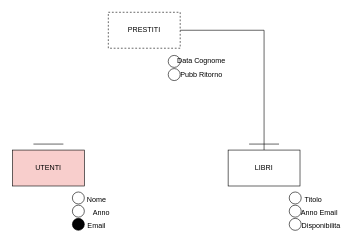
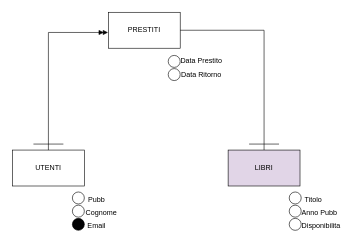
- <mxCell id="2" value="PRESTITI" style="rounded=0;whiteSpace=wrap;html=1;dashed=1;" vertex="1" parent="1"><mxGeometry x="180" y="20" width="120" height="60" as="geometry" /></mxCell>
+ <mxCell id="2" value="PRESTITI" style="rounded=0;whiteSpace=wrap;html=1;" vertex="1" parent="1"><mxGeometry x="180" y="20" width="120" height="60" as="geometry" /></mxCell>
- <mxCell id="19" value="Data Cognome" style="text;html=1;align=center;verticalAlign=middle;resizable=0;points=[];autosize=1;strokeColor=none;fillColor=none;" vertex="1" parent="1"><mxGeometry x="290" y="87" width="90" height="30" as="geometry" /></mxCell>
+ <mxCell id="19" value="Data Prestito" style="text;html=1;align=center;verticalAlign=middle;resizable=0;points=[];autosize=1;strokeColor=none;fillColor=none;" vertex="1" parent="1"><mxGeometry x="290" y="87" width="90" height="30" as="geometry" /></mxCell>
+ <mxCell id="22" style="edgeStyle=orthogonalEdgeStyle;rounded=0;orthogonalLoop=1;jettySize=auto;html=1;entryX=-0.004;entryY=0.562;entryDx=0;entryDy=0;entryPerimeter=0;endArrow=doubleBlock;endFill=1;" edge="1" parent="1" source="5" target="2"><mxGeometry relative="1" as="geometry"><Array as="points"><mxPoint x="80" y="54" /></Array></mxGeometry></mxCell>
- <mxCell id="21" value="Pubb Ritorno" style="text;html=1;align=center;verticalAlign=middle;resizable=0;points=[];autosize=1;strokeColor=none;fillColor=none;" vertex="1" parent="1"><mxGeometry x="290" y="109" width="90" height="30" as="geometry" /></mxCell>
+ <mxCell id="21" value="Data Ritorno" style="text;html=1;align=center;verticalAlign=middle;resizable=0;points=[];autosize=1;strokeColor=none;fillColor=none;" vertex="1" parent="1"><mxGeometry x="290" y="109" width="90" height="30" as="geometry" /></mxCell>
- <mxCell id="5" value="UTENTI" style="rounded=0;whiteSpace=wrap;html=1;fillColor=#f8cecc;" vertex="1" parent="1"><mxGeometry x="20" y="250" width="120" height="60" as="geometry" /></mxCell>
+ <mxCell id="5" value="UTENTI" style="rounded=0;whiteSpace=wrap;html=1;" vertex="1" parent="1"><mxGeometry x="20" y="250" width="120" height="60" as="geometry" /></mxCell>
- <mxCell id="4" value="LIBRI" style="rounded=0;whiteSpace=wrap;html=1;" vertex="1" parent="1"><mxGeometry x="380" y="250" width="120" height="60" as="geometry" /></mxCell>
+ <mxCell id="4" value="LIBRI" style="rounded=0;whiteSpace=wrap;html=1;fillColor=#e1d5e7;" vertex="1" parent="1"><mxGeometry x="380" y="250" width="120" height="60" as="geometry" /></mxCell>
- <mxCell id="7" value="Nome" style="text;html=1;align=center;verticalAlign=middle;resizable=0;points=[];autosize=1;strokeColor=none;fillColor=none;" vertex="1" parent="1"><mxGeometry x="130" y="318" width="60" height="30" as="geometry" /></mxCell>
+ <mxCell id="7" value="Pubb" style="text;html=1;align=center;verticalAlign=middle;resizable=0;points=[];autosize=1;strokeColor=none;fillColor=none;" vertex="1" parent="1"><mxGeometry x="130" y="318" width="60" height="30" as="geometry" /></mxCell>
- <mxCell id="9" value="Anno" style="text;html=1;align=center;verticalAlign=middle;resizable=0;points=[];autosize=1;strokeColor=none;fillColor=none;" vertex="1" parent="1"><mxGeometry x="128" y="340" width="80" height="30" as="geometry" /></mxCell>
+ <mxCell id="9" value="Cognome" style="text;html=1;align=center;verticalAlign=middle;resizable=0;points=[];autosize=1;strokeColor=none;fillColor=none;" vertex="1" parent="1"><mxGeometry x="128" y="340" width="80" height="30" as="geometry" /></mxCell>
- <mxCell id="15" value="Anno Email" style="text;html=1;align=center;verticalAlign=middle;resizable=0;points=[];autosize=1;strokeColor=none;fillColor=none;" vertex="1" parent="1"><mxGeometry x="492" y="340" width="80" height="30" as="geometry" /></mxCell>
+ <mxCell id="15" value="Anno Pubb" style="text;html=1;align=center;verticalAlign=middle;resizable=0;points=[];autosize=1;strokeColor=none;fillColor=none;" vertex="1" parent="1"><mxGeometry x="492" y="340" width="80" height="30" as="geometry" /></mxCell>
